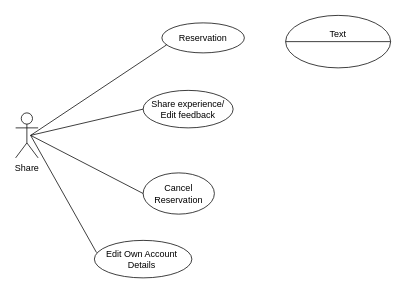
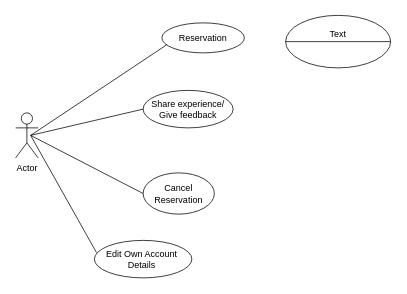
- <mxCell id="4" value="Share experience/&lt;div&gt;Edit feedback&lt;/div&gt;" style="ellipse;whiteSpace=wrap;html=1;" vertex="1" parent="1"><mxGeometry x="190" y="120" width="120" height="50" as="geometry" /></mxCell>
+ <mxCell id="4" value="Share experience/&lt;div&gt;Give feedback&lt;/div&gt;" style="ellipse;whiteSpace=wrap;html=1;" vertex="1" parent="1"><mxGeometry x="190" y="120" width="120" height="50" as="geometry" /></mxCell>
- <mxCell id="2" value="Share" style="shape=umlActor;verticalLabelPosition=bottom;verticalAlign=top;html=1;" vertex="1" parent="1"><mxGeometry x="20" y="150" width="30" height="60" as="geometry" /></mxCell>
+ <mxCell id="2" value="Actor" style="shape=umlActor;verticalLabelPosition=bottom;verticalAlign=top;html=1;" vertex="1" parent="1"><mxGeometry x="20" y="150" width="30" height="60" as="geometry" /></mxCell>
